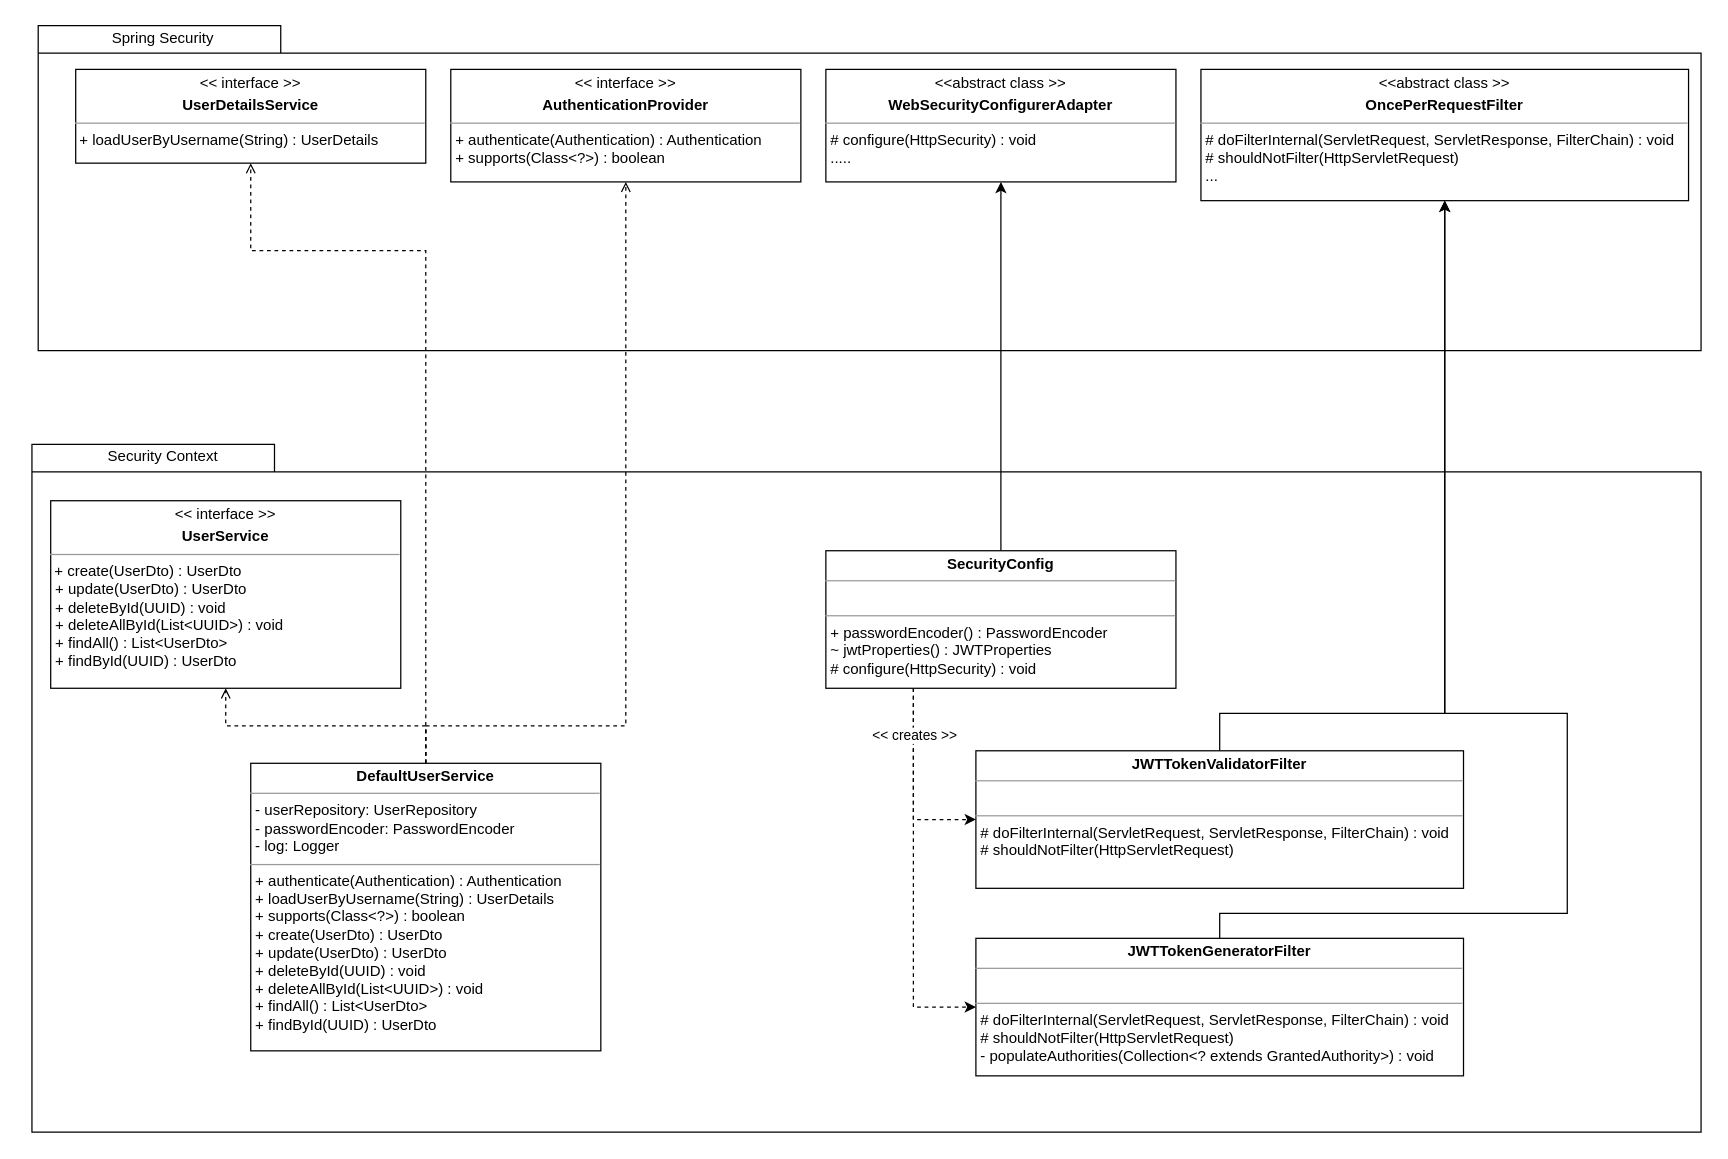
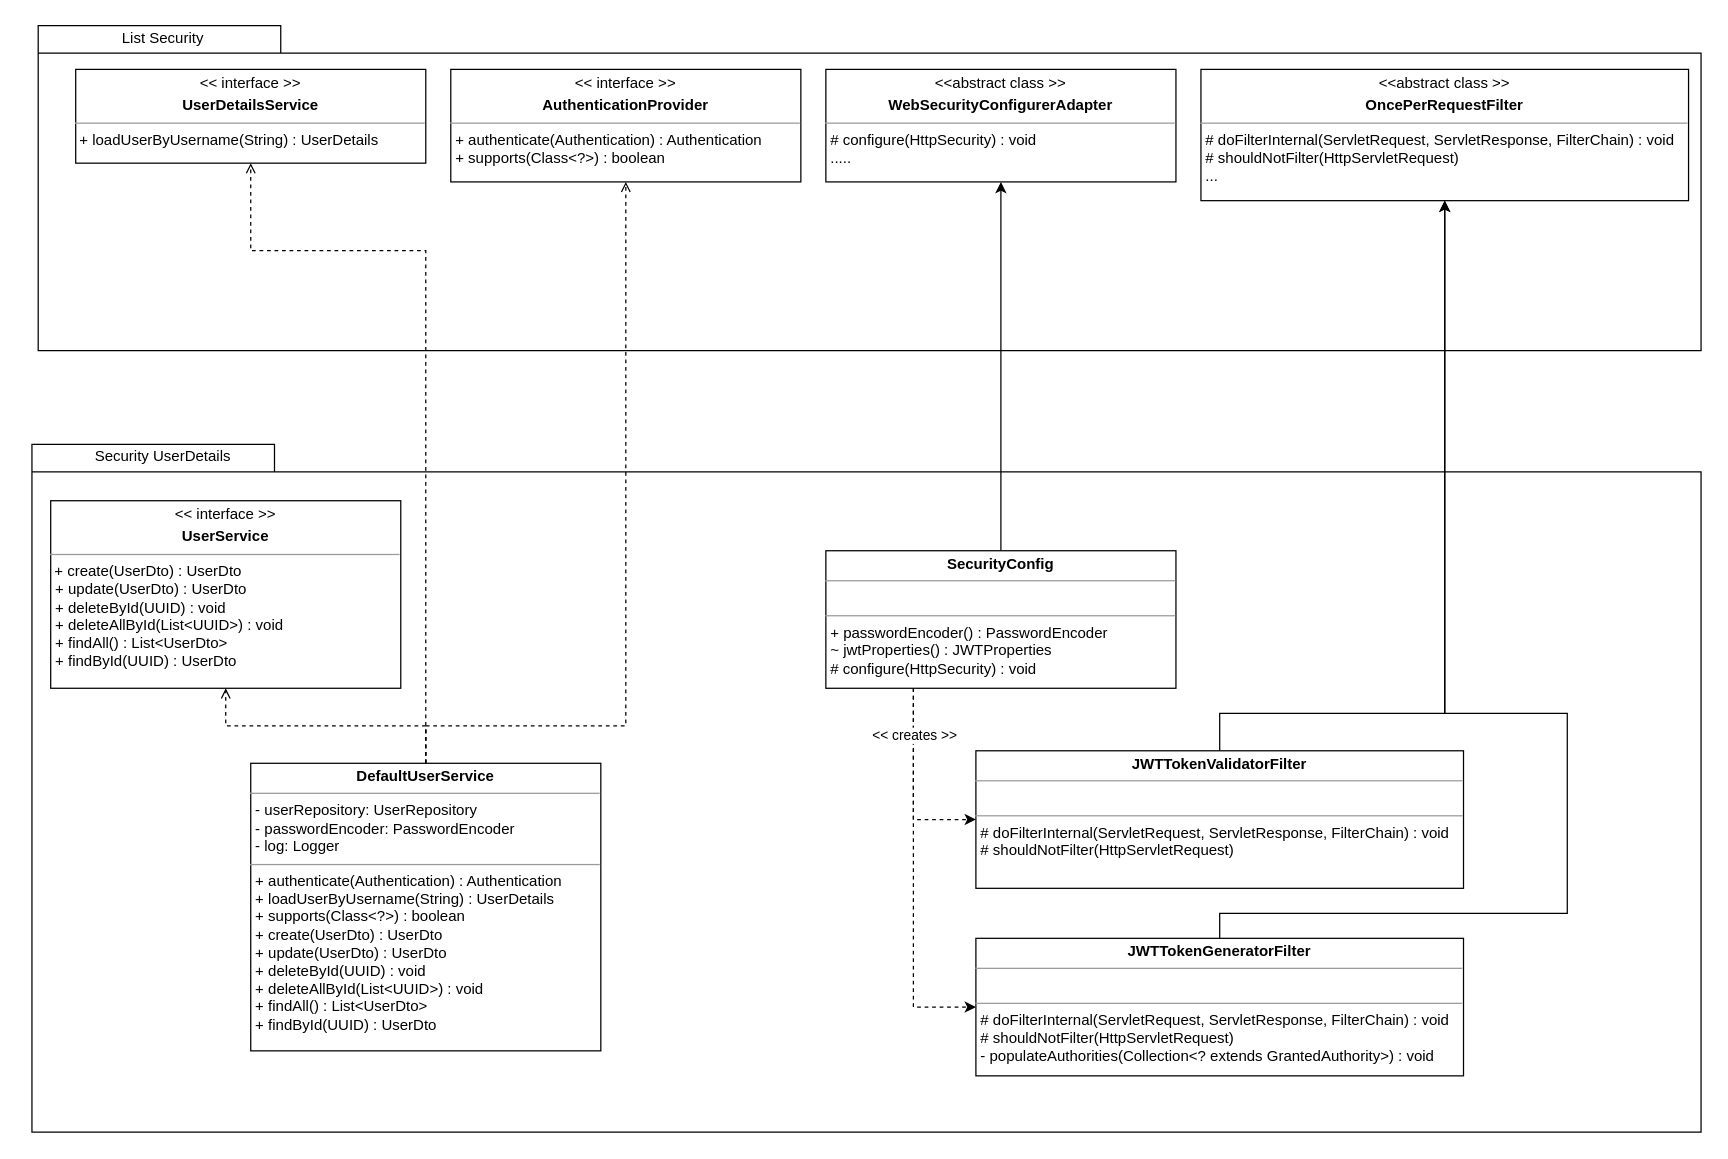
- <mxCell id="10" value="Spring Security" style="text;html=1;strokeColor=none;fillColor=none;align=center;verticalAlign=middle;whiteSpace=wrap;rounded=0;" vertex="1" parent="1"><mxGeometry x="20" y="20" width="220" height="20" as="geometry" /></mxCell>
+ <mxCell id="10" value="List Security" style="text;html=1;strokeColor=none;fillColor=none;align=center;verticalAlign=middle;whiteSpace=wrap;rounded=0;" vertex="1" parent="1"><mxGeometry x="20" y="20" width="220" height="20" as="geometry" /></mxCell>
- <mxCell id="7" value="Security Context" style="text;html=1;strokeColor=none;fillColor=none;align=center;verticalAlign=middle;whiteSpace=wrap;rounded=0;" vertex="1" parent="1"><mxGeometry x="20" y="355" width="220" height="20" as="geometry" /></mxCell>
+ <mxCell id="7" value="Security UserDetails" style="text;html=1;strokeColor=none;fillColor=none;align=center;verticalAlign=middle;whiteSpace=wrap;rounded=0;" vertex="1" parent="1"><mxGeometry x="20" y="355" width="220" height="20" as="geometry" /></mxCell>
